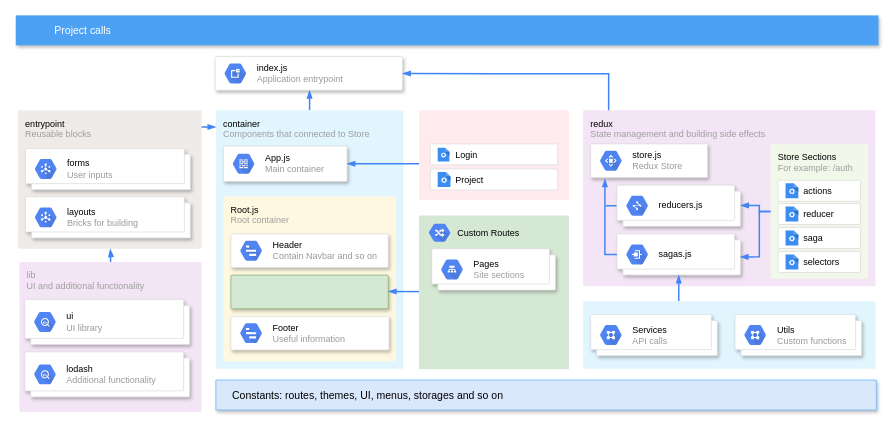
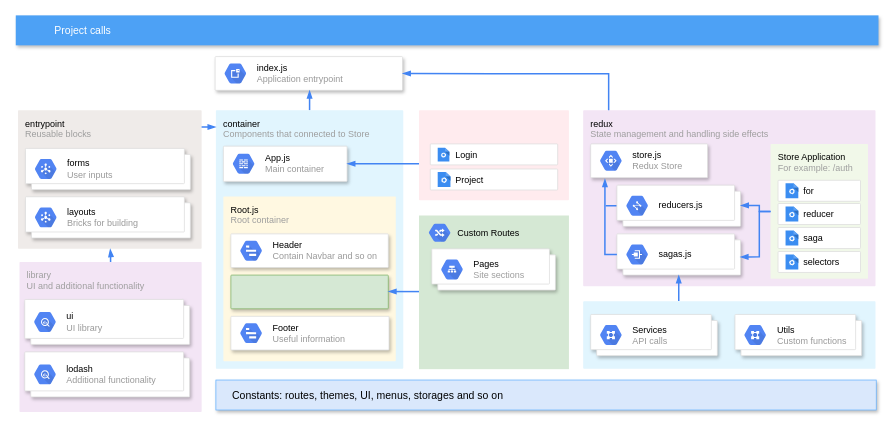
- <mxCell id="6" value="&lt;font color=&quot;#000000&quot;&gt;redux&lt;/font&gt;&lt;br&gt;State management and building side effects" style="points=[[0,0,0],[0.25,0,0],[0.5,0,0],[0.75,0,0],[1,0,0],[1,0.25,0],[1,0.5,0],[1,0.75,0],[1,1,0],[0.75,1,0],[0.5,1,0],[0.25,1,0],[0,1,0],[0,0.75,0],[0,0.5,0],[0,0.25,0]];rounded=1;absoluteArcSize=1;arcSize=2;html=1;strokeColor=none;gradientColor=none;shadow=0;dashed=0;fontSize=12;fontColor=#9E9E9E;align=left;verticalAlign=top;spacing=10;spacingTop=-4;fillColor=#F3E5F5;" parent="5" vertex="1"><mxGeometry width="390" height="235" as="geometry" /></mxCell>
+ <mxCell id="6" value="&lt;font color=&quot;#000000&quot;&gt;redux&lt;/font&gt;&lt;br&gt;State management and handling side effects" style="points=[[0,0,0],[0.25,0,0],[0.5,0,0],[0.75,0,0],[1,0,0],[1,0.25,0],[1,0.5,0],[1,0.75,0],[1,1,0],[0.75,1,0],[0.5,1,0],[0.25,1,0],[0,1,0],[0,0.75,0],[0,0.5,0],[0,0.25,0]];rounded=1;absoluteArcSize=1;arcSize=2;html=1;strokeColor=none;gradientColor=none;shadow=0;dashed=0;fontSize=12;fontColor=#9E9E9E;align=left;verticalAlign=top;spacing=10;spacingTop=-4;fillColor=#F3E5F5;" parent="5" vertex="1"><mxGeometry width="390" height="235" as="geometry" /></mxCell>
- <mxCell id="7" value="&lt;font color=&quot;#000000&quot;&gt;Store Sections&lt;/font&gt;&lt;br&gt;For example: /auth" style="points=[[0,0,0],[0.25,0,0],[0.5,0,0],[0.75,0,0],[1,0,0],[1,0.25,0],[1,0.5,0],[1,0.75,0],[1,1,0],[0.75,1,0],[0.5,1,0],[0.25,1,0],[0,1,0],[0,0.75,0],[0,0.5,0],[0,0.25,0]];rounded=1;absoluteArcSize=1;arcSize=2;html=1;strokeColor=none;gradientColor=none;shadow=0;dashed=0;fontSize=12;fontColor=#9E9E9E;align=left;verticalAlign=top;spacing=10;spacingTop=-4;fillColor=#F1F8E9;" parent="5" vertex="1"><mxGeometry x="250" y="45" width="130" height="180" as="geometry" /></mxCell>
+ <mxCell id="7" value="&lt;font color=&quot;#000000&quot;&gt;Store Application&lt;/font&gt;&lt;br&gt;For example: /auth" style="points=[[0,0,0],[0.25,0,0],[0.5,0,0],[0.75,0,0],[1,0,0],[1,0.25,0],[1,0.5,0],[1,0.75,0],[1,1,0],[0.75,1,0],[0.5,1,0],[0.25,1,0],[0,1,0],[0,0.75,0],[0,0.5,0],[0,0.25,0]];rounded=1;absoluteArcSize=1;arcSize=2;html=1;strokeColor=none;gradientColor=none;shadow=0;dashed=0;fontSize=12;fontColor=#9E9E9E;align=left;verticalAlign=top;spacing=10;spacingTop=-4;fillColor=#F1F8E9;" parent="5" vertex="1"><mxGeometry x="250" y="45" width="130" height="180" as="geometry" /></mxCell>
- <mxCell id="19" value="actions" style="strokeColor=#dddddd;fillColor=#ffffff;shadow=0;strokeWidth=1;rounded=1;absoluteArcSize=1;arcSize=2;align=left;spacingLeft=32;" parent="18" vertex="1"><mxGeometry width="110" height="28" as="geometry" /></mxCell>
+ <mxCell id="19" value="for" style="strokeColor=#dddddd;fillColor=#ffffff;shadow=0;strokeWidth=1;rounded=1;absoluteArcSize=1;arcSize=2;align=left;spacingLeft=32;" parent="18" vertex="1"><mxGeometry width="110" height="28" as="geometry" /></mxCell>
- <mxCell id="72" value="lib&lt;br&gt;UI and additional functionality" style="points=[[0,0,0],[0.25,0,0],[0.5,0,0],[0.75,0,0],[1,0,0],[1,0.25,0],[1,0.5,0],[1,0.75,0],[1,1,0],[0.75,1,0],[0.5,1,0],[0.25,1,0],[0,1,0],[0,0.75,0],[0,0.5,0],[0,0.25,0]];rounded=1;absoluteArcSize=1;arcSize=2;html=1;strokeColor=none;gradientColor=none;shadow=0;dashed=0;fontSize=12;fontColor=#9E9E9E;align=left;verticalAlign=top;spacing=10;spacingTop=-4;fillColor=#F3E5F5;" vertex="1" parent="71"><mxGeometry width="243" height="200" as="geometry" /></mxCell>
+ <mxCell id="72" value="library&lt;br&gt;UI and additional functionality" style="points=[[0,0,0],[0.25,0,0],[0.5,0,0],[0.75,0,0],[1,0,0],[1,0.25,0],[1,0.5,0],[1,0.75,0],[1,1,0],[0.75,1,0],[0.5,1,0],[0.25,1,0],[0,1,0],[0,0.75,0],[0,0.5,0],[0,0.25,0]];rounded=1;absoluteArcSize=1;arcSize=2;html=1;strokeColor=none;gradientColor=none;shadow=0;dashed=0;fontSize=12;fontColor=#9E9E9E;align=left;verticalAlign=top;spacing=10;spacingTop=-4;fillColor=#F3E5F5;" vertex="1" parent="71"><mxGeometry width="243" height="200" as="geometry" /></mxCell>
